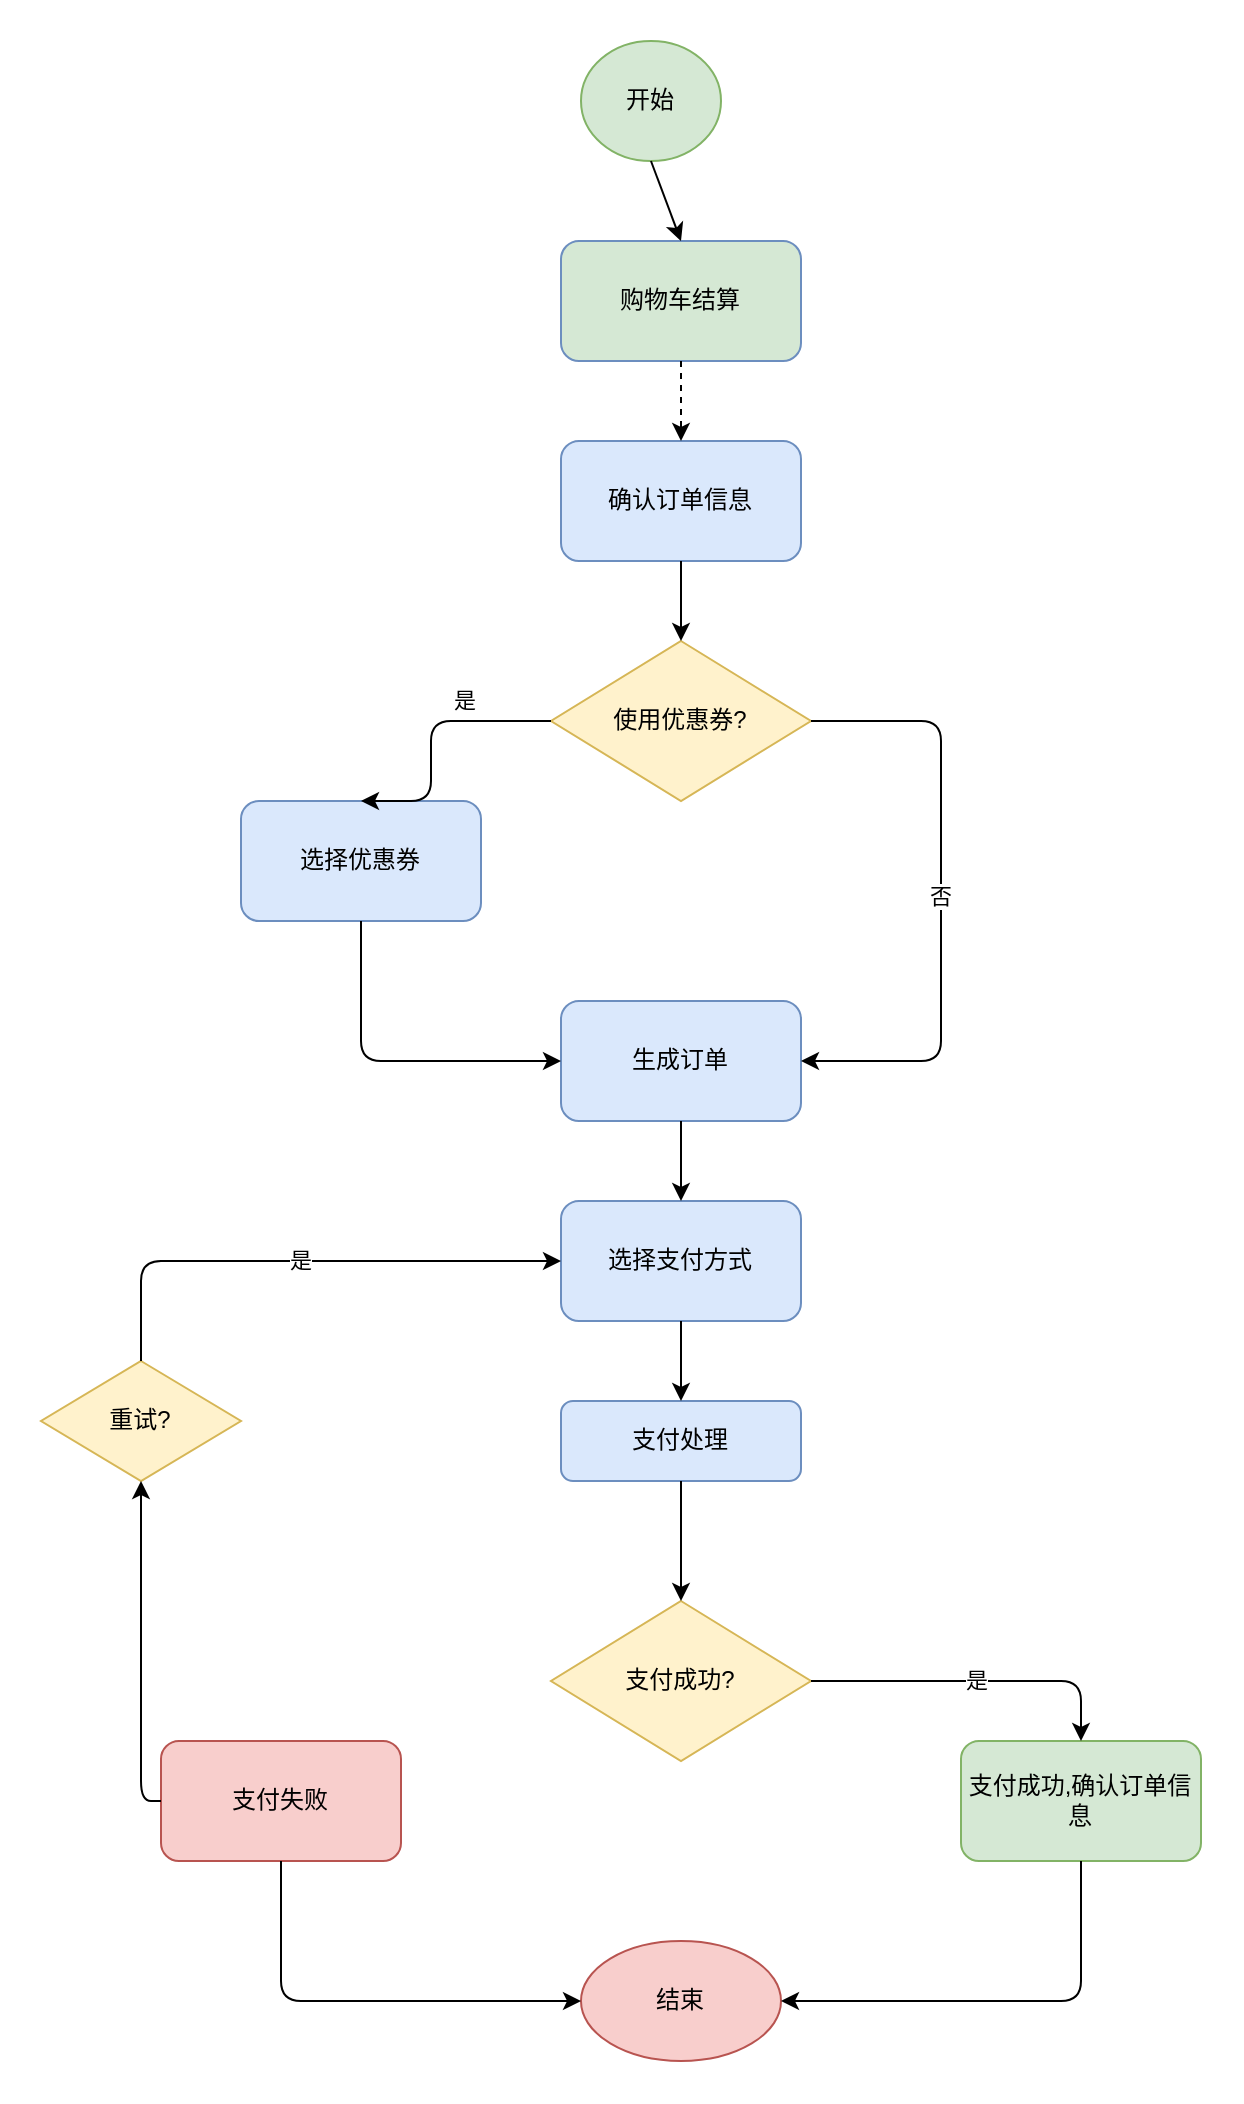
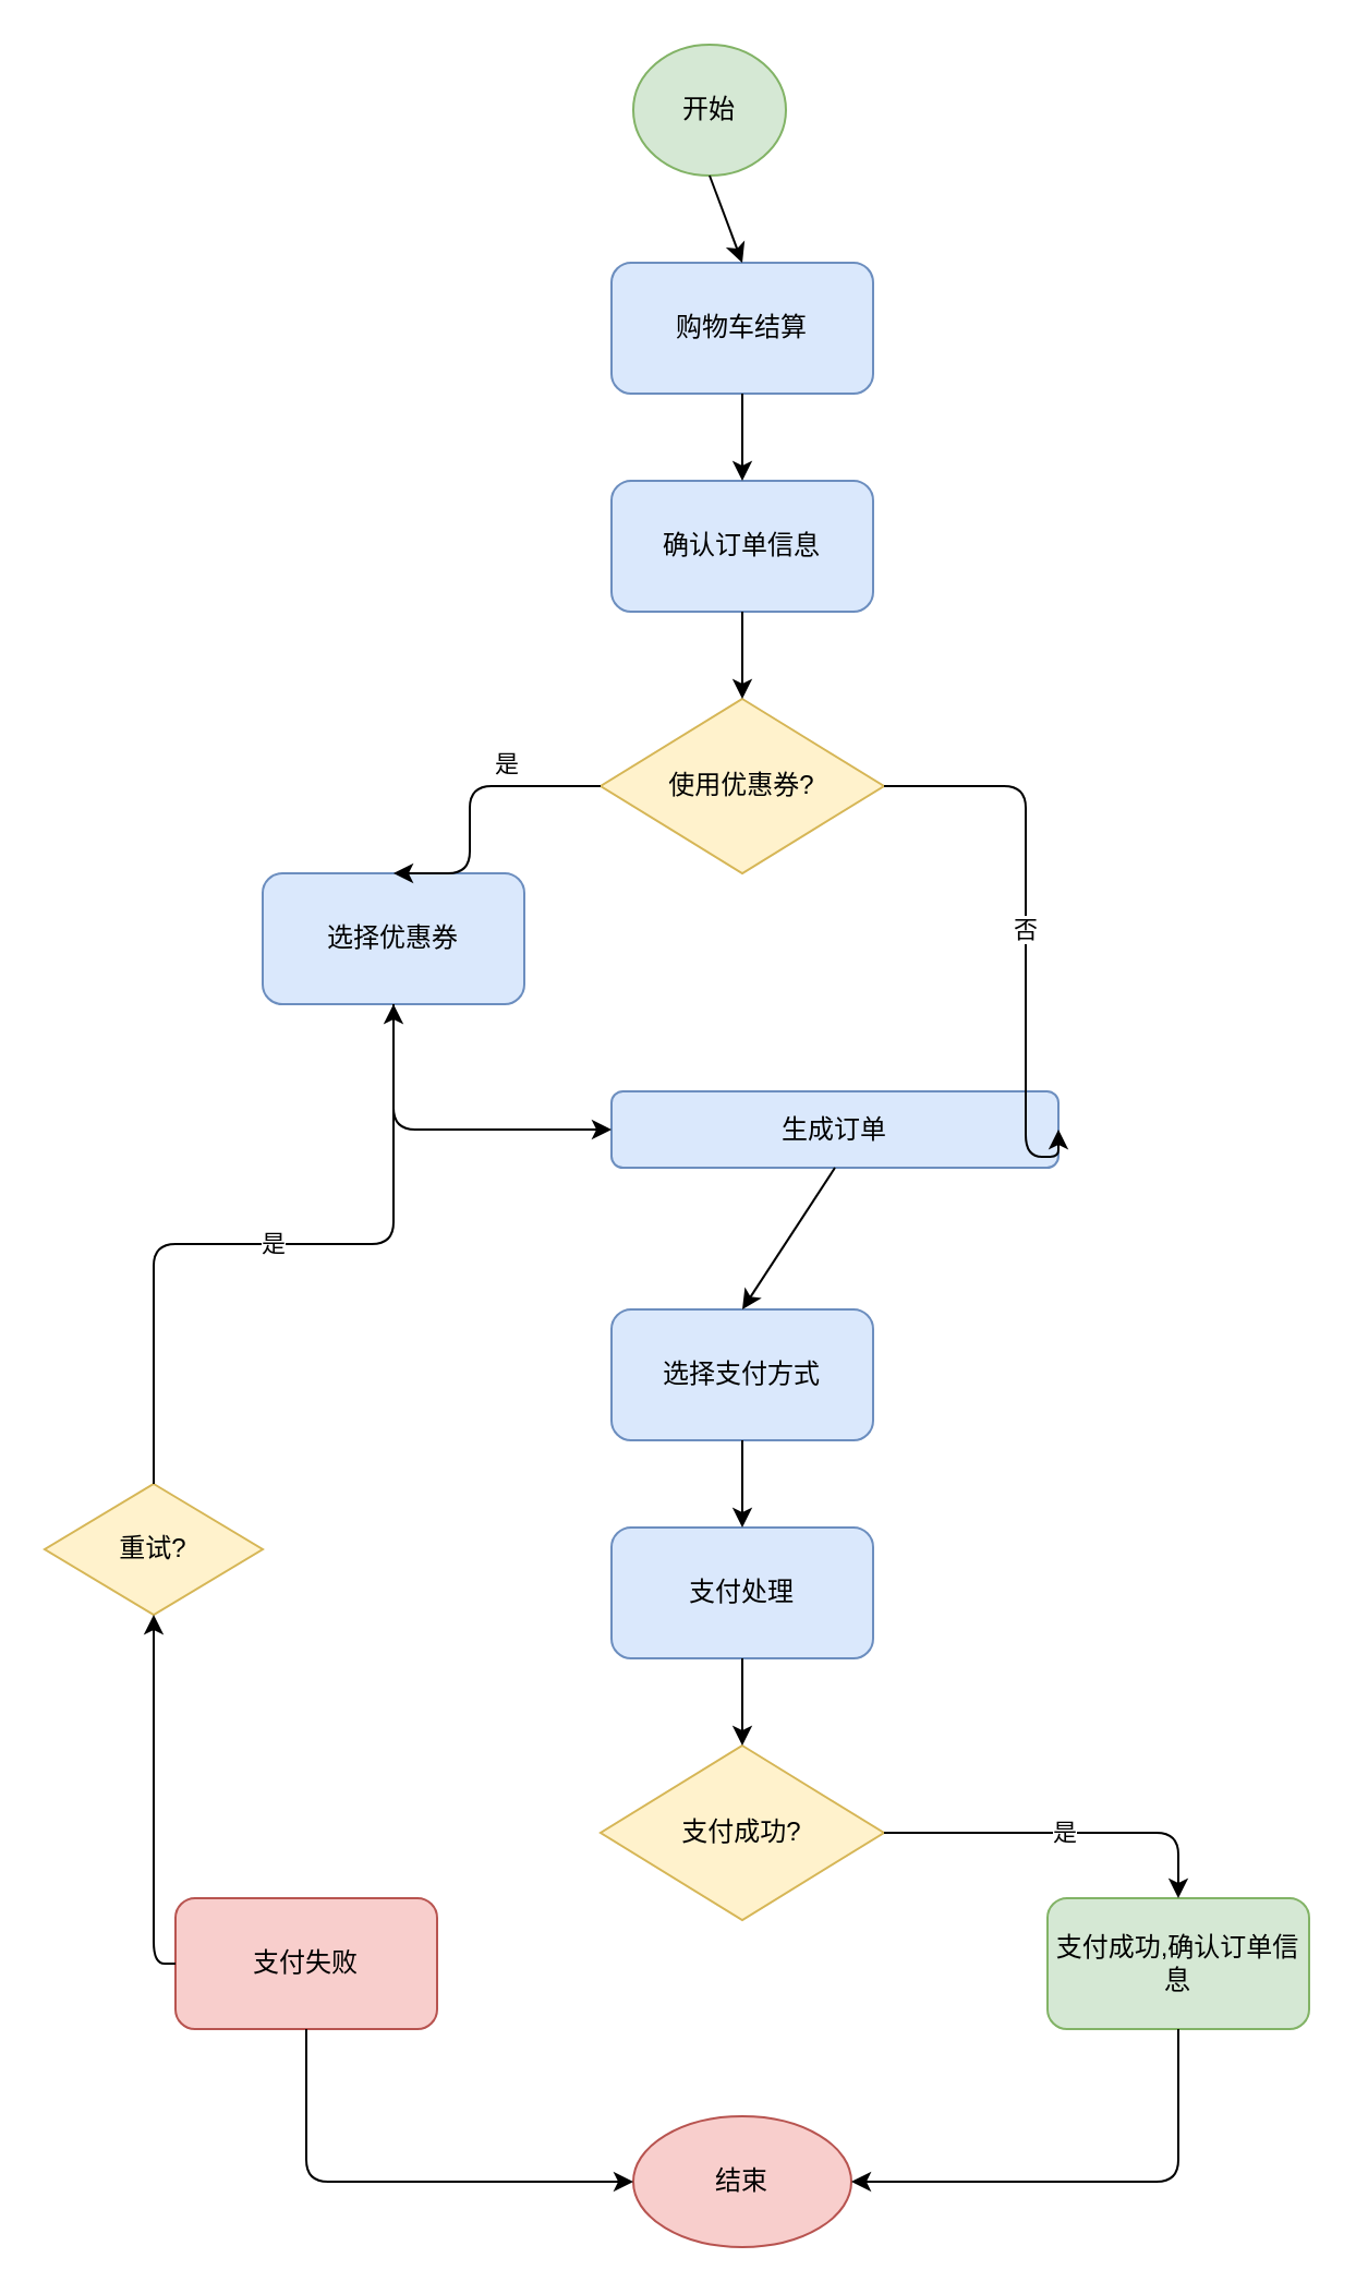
- <mxCell id="3" value="购物车结算" style="rounded=1;whiteSpace=wrap;html=1;fillColor=#d5e8d4;strokeColor=#6c8ebf;" parent="1" vertex="1"><mxGeometry x="280" y="120" width="120" height="60" as="geometry" /></mxCell>
+ <mxCell id="3" value="购物车结算" style="rounded=1;whiteSpace=wrap;html=1;fillColor=#dae8fc;strokeColor=#6c8ebf;" parent="1" vertex="1"><mxGeometry x="280" y="120" width="120" height="60" as="geometry" /></mxCell>
- <mxCell id="15" value="" style="endArrow=classic;html=1;exitX=0.5;exitY=1;exitDx=0;exitDy=0;entryX=0.5;entryY=0;entryDx=0;entryDy=0;dashed=1;" parent="1" source="3" target="4" edge="1"><mxGeometry width="50" height="50" relative="1" as="geometry" /></mxCell>
+ <mxCell id="15" value="" style="endArrow=classic;html=1;exitX=0.5;exitY=1;exitDx=0;exitDy=0;entryX=0.5;entryY=0;entryDx=0;entryDy=0;" parent="1" source="3" target="4" edge="1"><mxGeometry width="50" height="50" relative="1" as="geometry" /></mxCell>
- <mxCell id="7" value="生成订单" style="rounded=1;whiteSpace=wrap;html=1;fillColor=#dae8fc;strokeColor=#6c8ebf;" parent="1" vertex="1"><mxGeometry x="280" y="500" width="120" height="60" as="geometry" /></mxCell>
+ <mxCell id="7" value="生成订单" style="rounded=1;whiteSpace=wrap;html=1;fillColor=#dae8fc;strokeColor=#6c8ebf;" parent="1" vertex="1"><mxGeometry x="280" y="500" width="205" height="35" as="geometry" /></mxCell>
- <mxCell id="28" value="是" style="endArrow=classic;html=1;exitX=0.5;exitY=0;exitDx=0;exitDy=0;entryX=0;entryY=0.5;entryDx=0;entryDy=0;edgeStyle=orthogonalEdgeStyle;" parent="1" source="26" target="8" edge="1"><mxGeometry relative="1" as="geometry" /></mxCell>
+ <mxCell id="28" value="是" style="endArrow=classic;html=1;exitX=0.5;exitY=0;exitDx=0;exitDy=0;edgeStyle=orthogonalEdgeStyle;" parent="1" source="26" target="6" edge="1"><mxGeometry relative="1" as="geometry" /></mxCell>
- <mxCell id="9" value="支付处理" style="rounded=1;whiteSpace=wrap;html=1;fillColor=#dae8fc;strokeColor=#6c8ebf;" parent="1" vertex="1"><mxGeometry x="280" y="700" width="120" height="40" as="geometry" /></mxCell>
+ <mxCell id="9" value="支付处理" style="rounded=1;whiteSpace=wrap;html=1;fillColor=#dae8fc;strokeColor=#6c8ebf;" parent="1" vertex="1"><mxGeometry x="280" y="700" width="120" height="60" as="geometry" /></mxCell>
